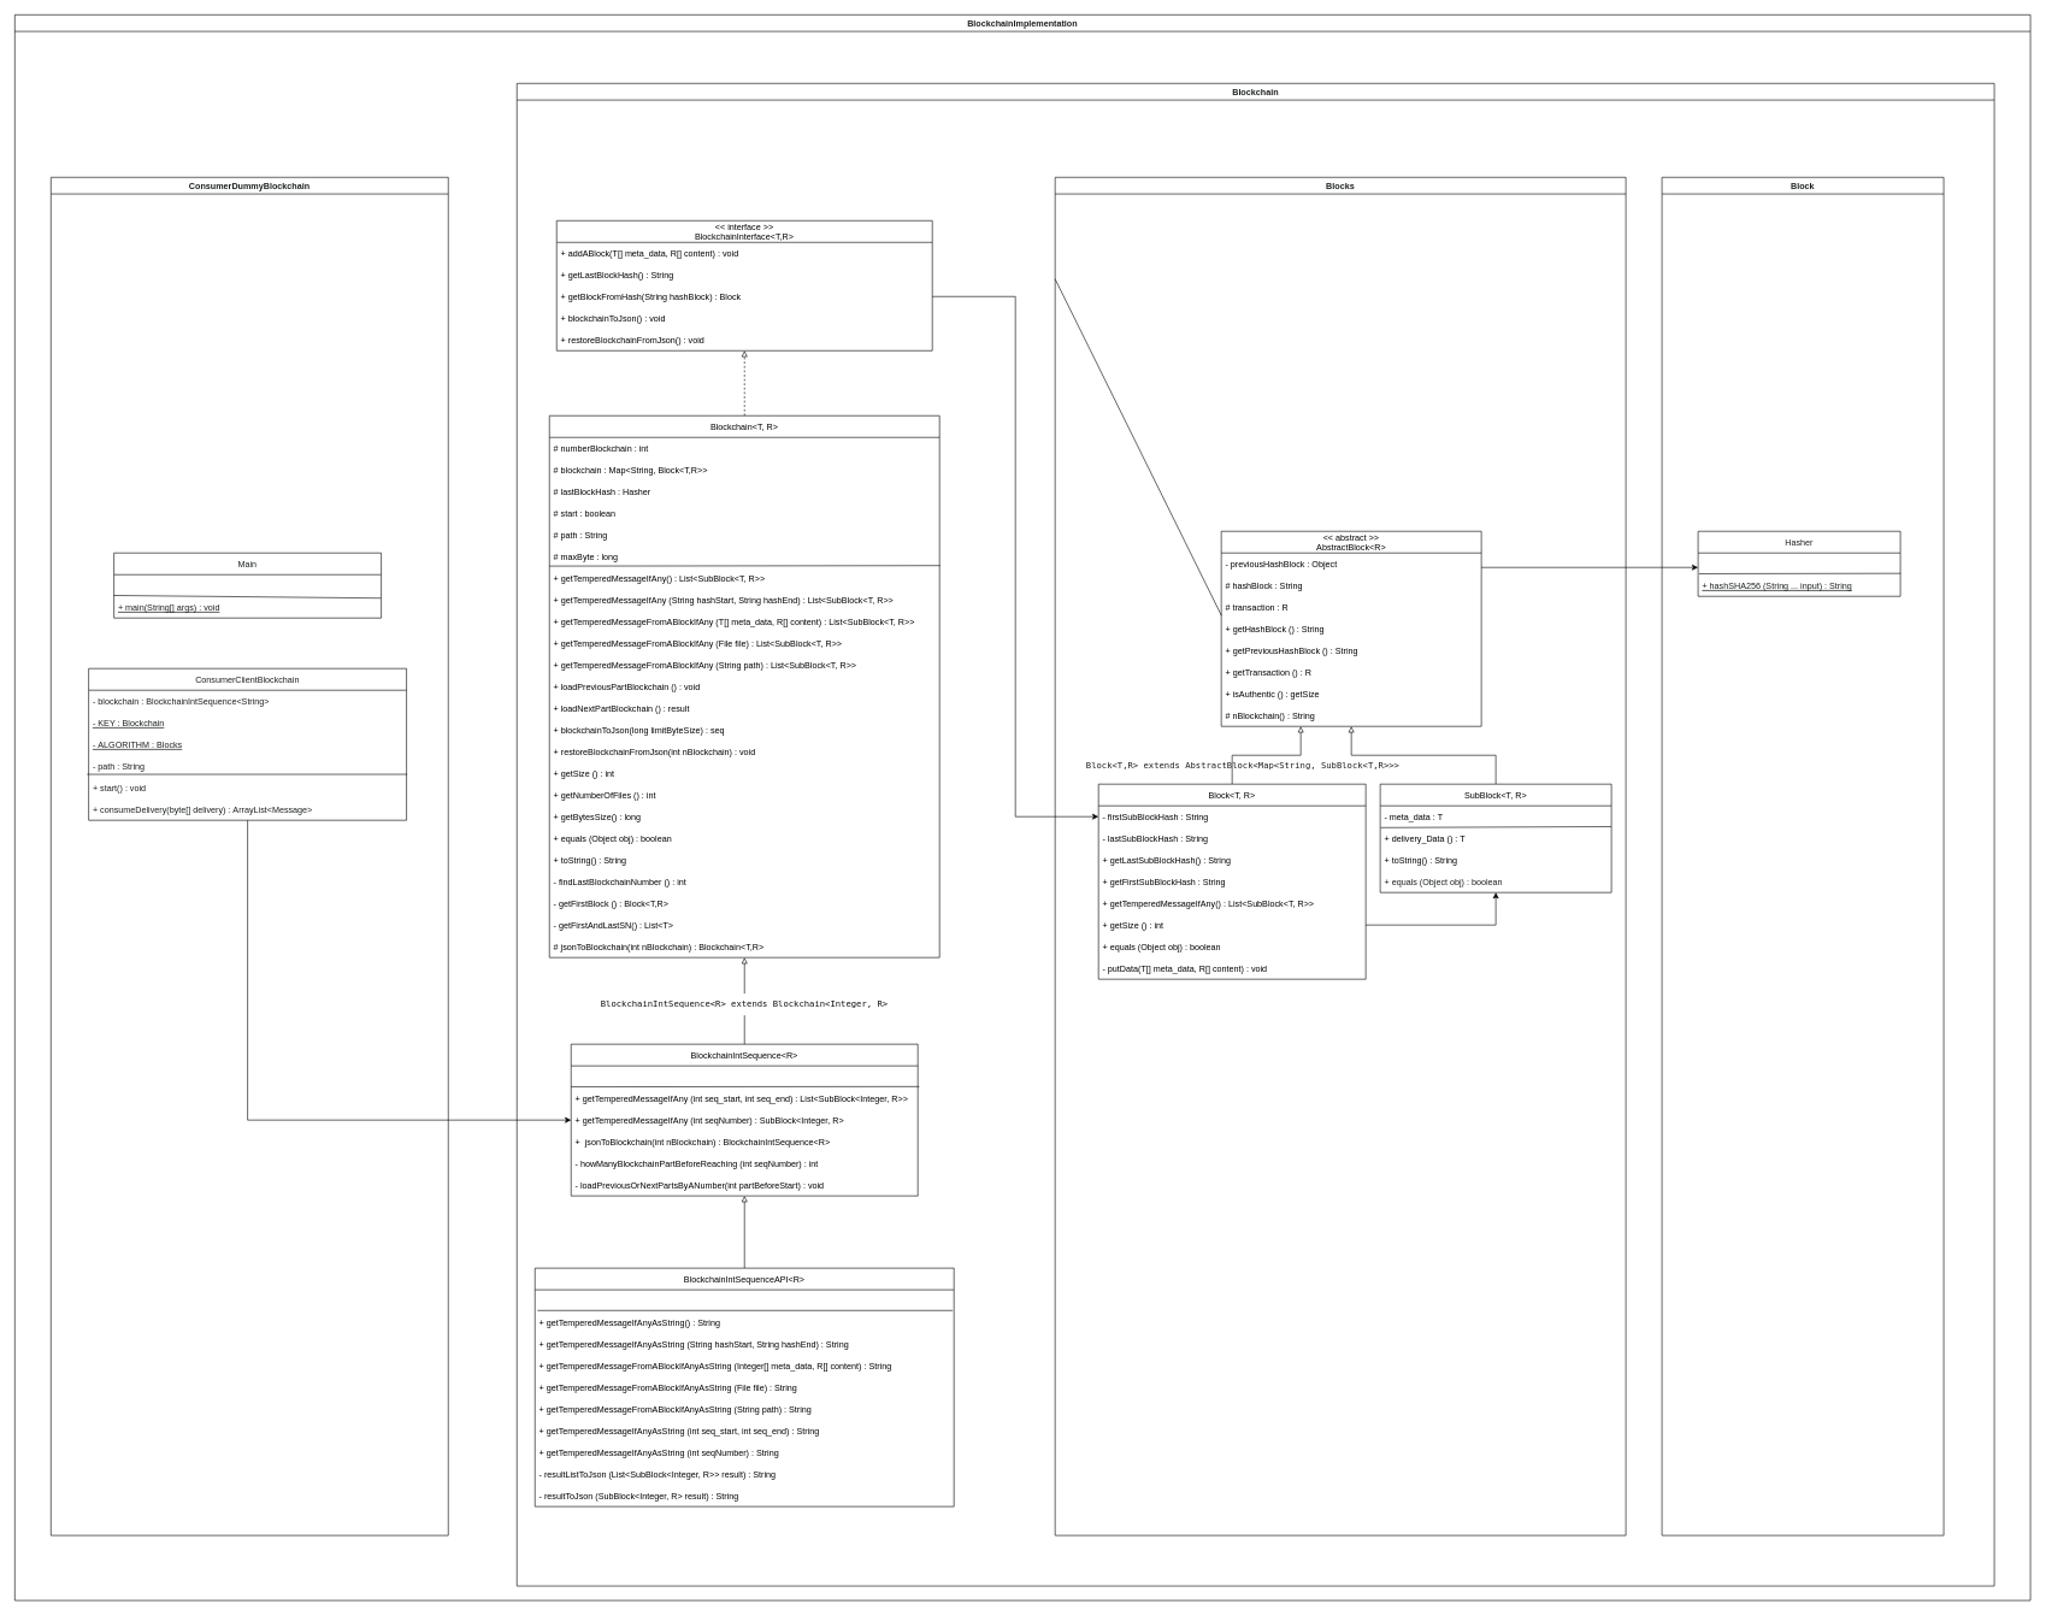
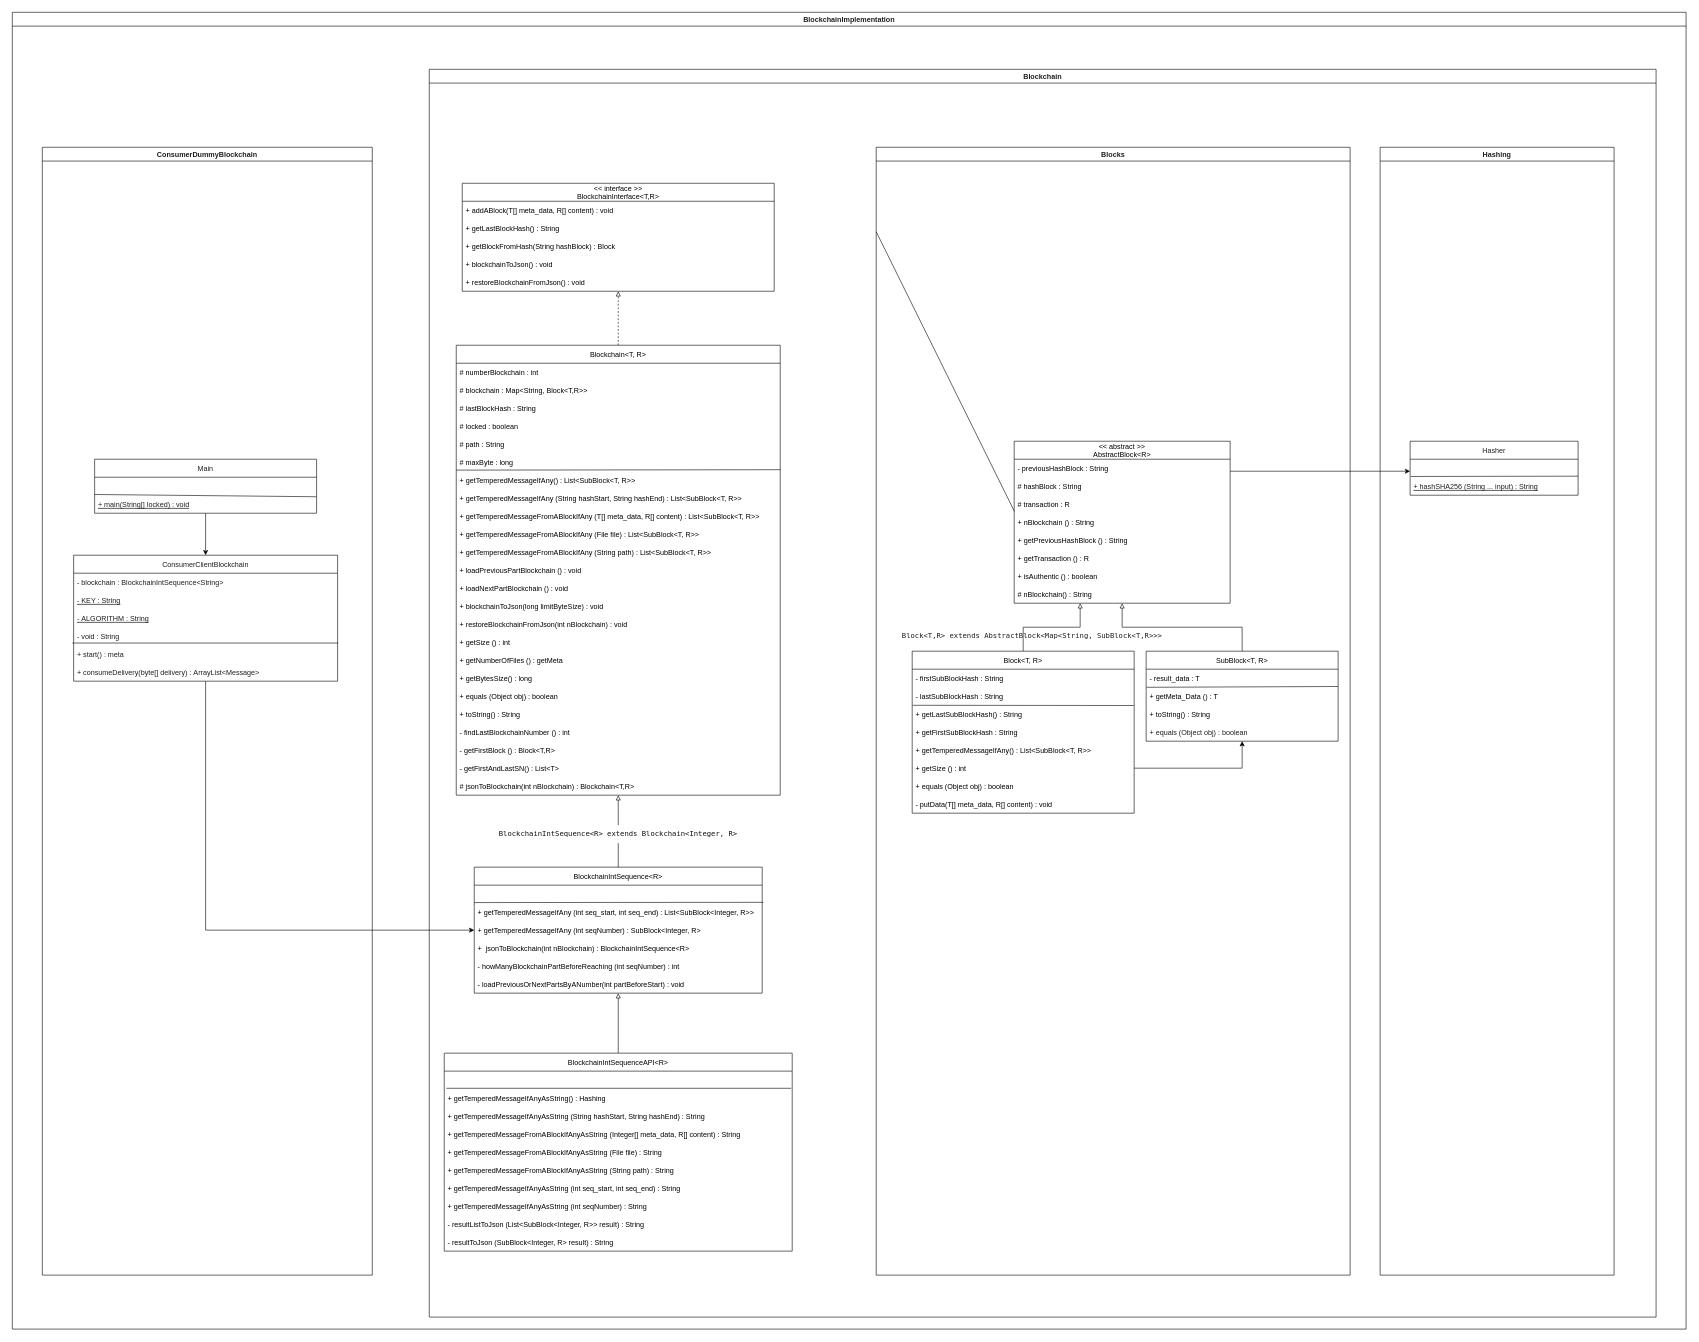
- <mxCell id="109" value="Block" style="swimlane;labelBackgroundColor=none;fontColor=#1C1F21;" vertex="1" parent="1"><mxGeometry x="2300" y="245" width="390" height="1880" as="geometry" /></mxCell>
+ <mxCell id="109" value="Hashing" style="swimlane;labelBackgroundColor=none;fontColor=#1C1F21;" vertex="1" parent="1"><mxGeometry x="2300" y="245" width="390" height="1880" as="geometry" /></mxCell>
- <mxCell id="90" style="edgeStyle=orthogonalEdgeStyle;rounded=0;orthogonalLoop=1;jettySize=auto;html=1;entryX=0;entryY=0.5;entryDx=0;entryDy=0;fontColor=#1C1F21;endArrow=classic;endFill=1;" edge="1" parent="1" source="54" target="70"><mxGeometry relative="1" as="geometry" /></mxCell>
- <mxCell id="28" value="# lastBlockHash : Hasher" style="text;strokeColor=none;fillColor=none;align=left;verticalAlign=middle;spacingLeft=4;spacingRight=4;overflow=hidden;points=[[0,0.5],[1,0.5]];portConstraint=eastwest;rotatable=0;" vertex="1" parent="25"><mxGeometry y="90" width="540" height="30" as="geometry" /></mxCell>
+ <mxCell id="28" value="# lastBlockHash : String" style="text;strokeColor=none;fillColor=none;align=left;verticalAlign=middle;spacingLeft=4;spacingRight=4;overflow=hidden;points=[[0,0.5],[1,0.5]];portConstraint=eastwest;rotatable=0;" vertex="1" parent="25"><mxGeometry y="90" width="540" height="30" as="geometry" /></mxCell>
- <mxCell id="29" value="# start : boolean" style="text;strokeColor=none;fillColor=none;align=left;verticalAlign=middle;spacingLeft=4;spacingRight=4;overflow=hidden;points=[[0,0.5],[1,0.5]];portConstraint=eastwest;rotatable=0;" vertex="1" parent="25"><mxGeometry y="120" width="540" height="30" as="geometry" /></mxCell>
+ <mxCell id="29" value="# locked : boolean" style="text;strokeColor=none;fillColor=none;align=left;verticalAlign=middle;spacingLeft=4;spacingRight=4;overflow=hidden;points=[[0,0.5],[1,0.5]];portConstraint=eastwest;rotatable=0;" vertex="1" parent="25"><mxGeometry y="120" width="540" height="30" as="geometry" /></mxCell>
- <mxCell id="59" value="- previousHashBlock : Object" style="text;strokeColor=none;fillColor=none;align=left;verticalAlign=middle;spacingLeft=4;spacingRight=4;overflow=hidden;points=[[0,0.5],[1,0.5]];portConstraint=eastwest;rotatable=0;" vertex="1" parent="58"><mxGeometry y="30" width="360" height="30" as="geometry" /></mxCell>
+ <mxCell id="59" value="- previousHashBlock : String" style="text;strokeColor=none;fillColor=none;align=left;verticalAlign=middle;spacingLeft=4;spacingRight=4;overflow=hidden;points=[[0,0.5],[1,0.5]];portConstraint=eastwest;rotatable=0;" vertex="1" parent="58"><mxGeometry y="30" width="360" height="30" as="geometry" /></mxCell>
- <mxCell id="98" value="+ main(String[] args) : void" style="text;strokeColor=none;fillColor=none;align=left;verticalAlign=middle;spacingLeft=4;spacingRight=4;overflow=hidden;points=[[0,0.5],[1,0.5]];portConstraint=eastwest;rotatable=0;labelBackgroundColor=none;fontColor=#1C1F21;fontStyle=4" vertex="1" parent="96"><mxGeometry y="60" width="370" height="30" as="geometry" /></mxCell>
+ <mxCell id="98" value="+ main(String[] locked) : void" style="text;strokeColor=none;fillColor=none;align=left;verticalAlign=middle;spacingLeft=4;spacingRight=4;overflow=hidden;points=[[0,0.5],[1,0.5]];portConstraint=eastwest;rotatable=0;labelBackgroundColor=none;fontColor=#1C1F21;fontStyle=4" vertex="1" parent="96"><mxGeometry y="60" width="370" height="30" as="geometry" /></mxCell>
- <mxCell id="62" value="+ getHashBlock () : String" style="text;strokeColor=none;fillColor=none;align=left;verticalAlign=middle;spacingLeft=4;spacingRight=4;overflow=hidden;points=[[0,0.5],[1,0.5]];portConstraint=eastwest;rotatable=0;" vertex="1" parent="58"><mxGeometry y="120" width="360" height="30" as="geometry" /></mxCell>
+ <mxCell id="62" value="+ nBlockchain () : String" style="text;strokeColor=none;fillColor=none;align=left;verticalAlign=middle;spacingLeft=4;spacingRight=4;overflow=hidden;points=[[0,0.5],[1,0.5]];portConstraint=eastwest;rotatable=0;" vertex="1" parent="58"><mxGeometry y="120" width="360" height="30" as="geometry" /></mxCell>
+ <mxCell id="95" style="edgeStyle=orthogonalEdgeStyle;rounded=0;orthogonalLoop=1;jettySize=auto;html=1;entryX=0.5;entryY=0;entryDx=0;entryDy=0;fontColor=#1C1F21;endArrow=classic;endFill=1;" edge="1" parent="1" source="96" target="101"><mxGeometry relative="1" as="geometry" /></mxCell>
- <mxCell id="66" value="+ isAuthentic () : getSize" style="text;strokeColor=none;fillColor=none;align=left;verticalAlign=middle;spacingLeft=4;spacingRight=4;overflow=hidden;points=[[0,0.5],[1,0.5]];portConstraint=eastwest;rotatable=0;" vertex="1" parent="58"><mxGeometry y="210" width="360" height="30" as="geometry" /></mxCell>
+ <mxCell id="66" value="+ isAuthentic () : boolean" style="text;strokeColor=none;fillColor=none;align=left;verticalAlign=middle;spacingLeft=4;spacingRight=4;overflow=hidden;points=[[0,0.5],[1,0.5]];portConstraint=eastwest;rotatable=0;" vertex="1" parent="58"><mxGeometry y="210" width="360" height="30" as="geometry" /></mxCell>
- <mxCell id="39" value="+ loadNextPartBlockchain () : result" style="text;strokeColor=none;fillColor=none;align=left;verticalAlign=middle;spacingLeft=4;spacingRight=4;overflow=hidden;points=[[0,0.5],[1,0.5]];portConstraint=eastwest;rotatable=0;" vertex="1" parent="25"><mxGeometry y="390" width="540" height="30" as="geometry" /></mxCell>
+ <mxCell id="39" value="+ loadNextPartBlockchain () : void" style="text;strokeColor=none;fillColor=none;align=left;verticalAlign=middle;spacingLeft=4;spacingRight=4;overflow=hidden;points=[[0,0.5],[1,0.5]];portConstraint=eastwest;rotatable=0;" vertex="1" parent="25"><mxGeometry y="390" width="540" height="30" as="geometry" /></mxCell>
- <mxCell id="103" value="- KEY : Blockchain" style="text;strokeColor=none;fillColor=none;align=left;verticalAlign=middle;spacingLeft=4;spacingRight=4;overflow=hidden;points=[[0,0.5],[1,0.5]];portConstraint=eastwest;rotatable=0;labelBackgroundColor=none;fontColor=#1C1F21;fontStyle=4" vertex="1" parent="101"><mxGeometry y="60" width="440" height="30" as="geometry" /></mxCell>
+ <mxCell id="103" value="- KEY : String" style="text;strokeColor=none;fillColor=none;align=left;verticalAlign=middle;spacingLeft=4;spacingRight=4;overflow=hidden;points=[[0,0.5],[1,0.5]];portConstraint=eastwest;rotatable=0;labelBackgroundColor=none;fontColor=#1C1F21;fontStyle=4" vertex="1" parent="101"><mxGeometry y="60" width="440" height="30" as="geometry" /></mxCell>
- <mxCell id="40" value="+ blockchainToJson(long limitByteSize) : seq" style="text;strokeColor=none;fillColor=none;align=left;verticalAlign=middle;spacingLeft=4;spacingRight=4;overflow=hidden;points=[[0,0.5],[1,0.5]];portConstraint=eastwest;rotatable=0;" vertex="1" parent="25"><mxGeometry y="420" width="540" height="30" as="geometry" /></mxCell>
+ <mxCell id="40" value="+ blockchainToJson(long limitByteSize) : void" style="text;strokeColor=none;fillColor=none;align=left;verticalAlign=middle;spacingLeft=4;spacingRight=4;overflow=hidden;points=[[0,0.5],[1,0.5]];portConstraint=eastwest;rotatable=0;" vertex="1" parent="25"><mxGeometry y="420" width="540" height="30" as="geometry" /></mxCell>
- <mxCell id="104" value="- ALGORITHM : Blocks" style="text;strokeColor=none;fillColor=none;align=left;verticalAlign=middle;spacingLeft=4;spacingRight=4;overflow=hidden;points=[[0,0.5],[1,0.5]];portConstraint=eastwest;rotatable=0;labelBackgroundColor=none;fontColor=#1C1F21;fontStyle=4" vertex="1" parent="101"><mxGeometry y="90" width="440" height="30" as="geometry" /></mxCell>
+ <mxCell id="104" value="- ALGORITHM : String" style="text;strokeColor=none;fillColor=none;align=left;verticalAlign=middle;spacingLeft=4;spacingRight=4;overflow=hidden;points=[[0,0.5],[1,0.5]];portConstraint=eastwest;rotatable=0;labelBackgroundColor=none;fontColor=#1C1F21;fontStyle=4" vertex="1" parent="101"><mxGeometry y="90" width="440" height="30" as="geometry" /></mxCell>
- <mxCell id="105" value="- path : String" style="text;strokeColor=none;fillColor=none;align=left;verticalAlign=middle;spacingLeft=4;spacingRight=4;overflow=hidden;points=[[0,0.5],[1,0.5]];portConstraint=eastwest;rotatable=0;labelBackgroundColor=none;fontColor=#1C1F21;" vertex="1" parent="101"><mxGeometry y="120" width="440" height="30" as="geometry" /></mxCell>
+ <mxCell id="105" value="- void : String" style="text;strokeColor=none;fillColor=none;align=left;verticalAlign=middle;spacingLeft=4;spacingRight=4;overflow=hidden;points=[[0,0.5],[1,0.5]];portConstraint=eastwest;rotatable=0;labelBackgroundColor=none;fontColor=#1C1F21;" vertex="1" parent="101"><mxGeometry y="120" width="440" height="30" as="geometry" /></mxCell>
- <mxCell id="106" value="+ start() : void" style="text;strokeColor=none;fillColor=none;align=left;verticalAlign=middle;spacingLeft=4;spacingRight=4;overflow=hidden;points=[[0,0.5],[1,0.5]];portConstraint=eastwest;rotatable=0;labelBackgroundColor=none;fontColor=#1C1F21;" vertex="1" parent="101"><mxGeometry y="150" width="440" height="30" as="geometry" /></mxCell>
+ <mxCell id="106" value="+ start() : meta" style="text;strokeColor=none;fillColor=none;align=left;verticalAlign=middle;spacingLeft=4;spacingRight=4;overflow=hidden;points=[[0,0.5],[1,0.5]];portConstraint=eastwest;rotatable=0;labelBackgroundColor=none;fontColor=#1C1F21;" vertex="1" parent="101"><mxGeometry y="150" width="440" height="30" as="geometry" /></mxCell>
- <mxCell id="43" value="+ getNumberOfFiles () : int " style="text;strokeColor=none;fillColor=none;align=left;verticalAlign=middle;spacingLeft=4;spacingRight=4;overflow=hidden;points=[[0,0.5],[1,0.5]];portConstraint=eastwest;rotatable=0;" vertex="1" parent="25"><mxGeometry y="510" width="540" height="30" as="geometry" /></mxCell>
+ <mxCell id="43" value="+ getNumberOfFiles () : getMeta " style="text;strokeColor=none;fillColor=none;align=left;verticalAlign=middle;spacingLeft=4;spacingRight=4;overflow=hidden;points=[[0,0.5],[1,0.5]];portConstraint=eastwest;rotatable=0;" vertex="1" parent="25"><mxGeometry y="510" width="540" height="30" as="geometry" /></mxCell>
- <mxCell id="81" value="- meta_data : T" style="text;strokeColor=none;fillColor=none;align=left;verticalAlign=middle;spacingLeft=4;spacingRight=4;overflow=hidden;points=[[0,0.5],[1,0.5]];portConstraint=eastwest;rotatable=0;" vertex="1" parent="80"><mxGeometry y="30" width="320" height="30" as="geometry" /></mxCell>
+ <mxCell id="81" value="- result_data : T" style="text;strokeColor=none;fillColor=none;align=left;verticalAlign=middle;spacingLeft=4;spacingRight=4;overflow=hidden;points=[[0,0.5],[1,0.5]];portConstraint=eastwest;rotatable=0;" vertex="1" parent="80"><mxGeometry y="30" width="320" height="30" as="geometry" /></mxCell>
- <mxCell id="82" value="+ delivery_Data () : T " style="text;strokeColor=none;fillColor=none;align=left;verticalAlign=middle;spacingLeft=4;spacingRight=4;overflow=hidden;points=[[0,0.5],[1,0.5]];portConstraint=eastwest;rotatable=0;" vertex="1" parent="80"><mxGeometry y="60" width="320" height="30" as="geometry" /></mxCell>
+ <mxCell id="82" value="+ getMeta_Data () : T " style="text;strokeColor=none;fillColor=none;align=left;verticalAlign=middle;spacingLeft=4;spacingRight=4;overflow=hidden;points=[[0,0.5],[1,0.5]];portConstraint=eastwest;rotatable=0;" vertex="1" parent="80"><mxGeometry y="60" width="320" height="30" as="geometry" /></mxCell>
+ <mxCell id="73" value="" style="endArrow=none;html=1;rounded=0;exitX=0.002;exitY=0.006;exitDx=0;exitDy=0;exitPerimeter=0;entryX=0.998;entryY=1.017;entryDx=0;entryDy=0;entryPerimeter=0;" edge="1" parent="69" source="72" target="71"><mxGeometry width="50" height="50" relative="1" as="geometry"><mxPoint x="210" y="40" as="sourcePoint" /><mxPoint x="260" y="-10" as="targetPoint" /></mxGeometry></mxCell>
- <mxCell id="5" value="+ getTemperedMessageIfAnyAsString() : String" style="text;strokeColor=none;fillColor=none;align=left;verticalAlign=middle;spacingLeft=4;spacingRight=4;overflow=hidden;points=[[0,0.5],[1,0.5]];portConstraint=eastwest;rotatable=0;" vertex="1" parent="3"><mxGeometry y="60" width="580" height="30" as="geometry" /></mxCell>
+ <mxCell id="5" value="+ getTemperedMessageIfAnyAsString() : Hashing" style="text;strokeColor=none;fillColor=none;align=left;verticalAlign=middle;spacingLeft=4;spacingRight=4;overflow=hidden;points=[[0,0.5],[1,0.5]];portConstraint=eastwest;rotatable=0;" vertex="1" parent="3"><mxGeometry y="60" width="580" height="30" as="geometry" /></mxCell>
